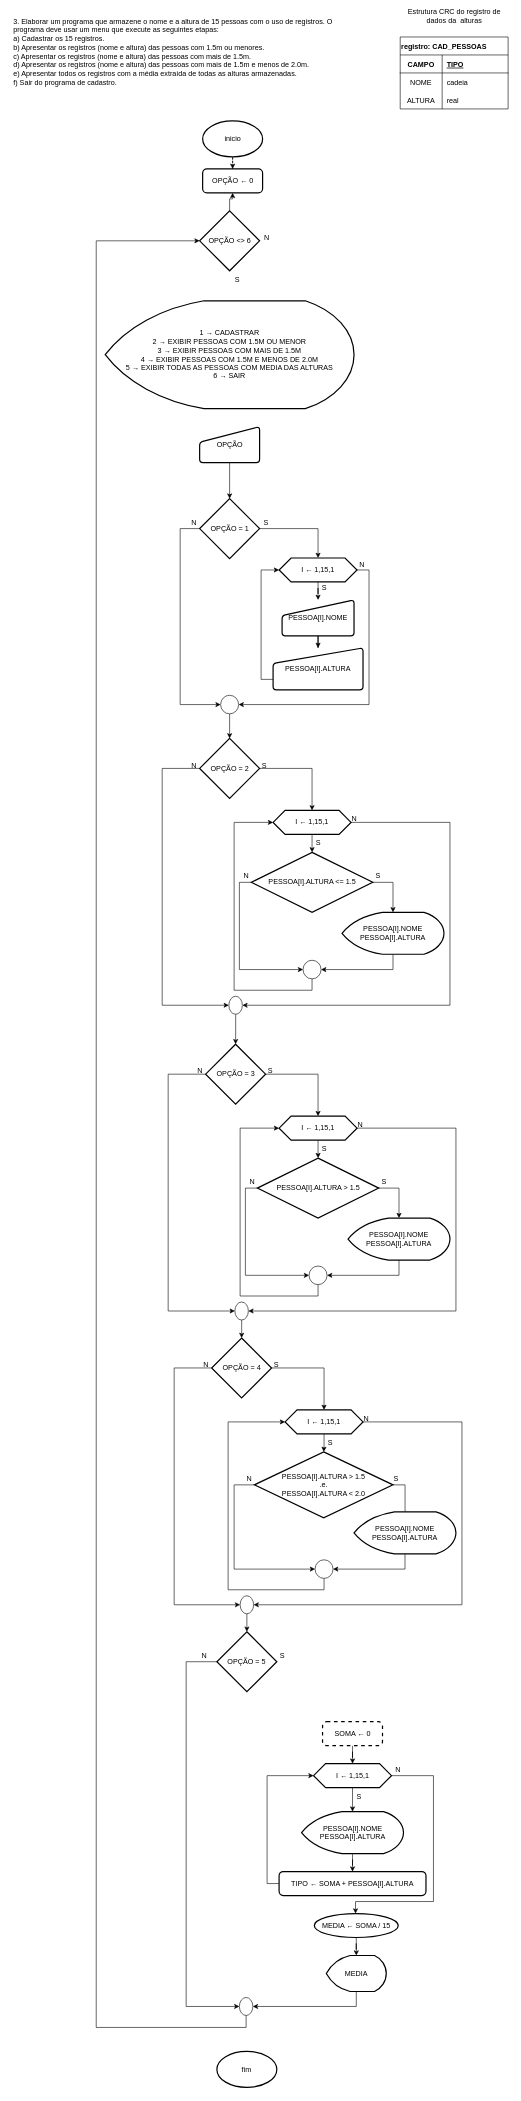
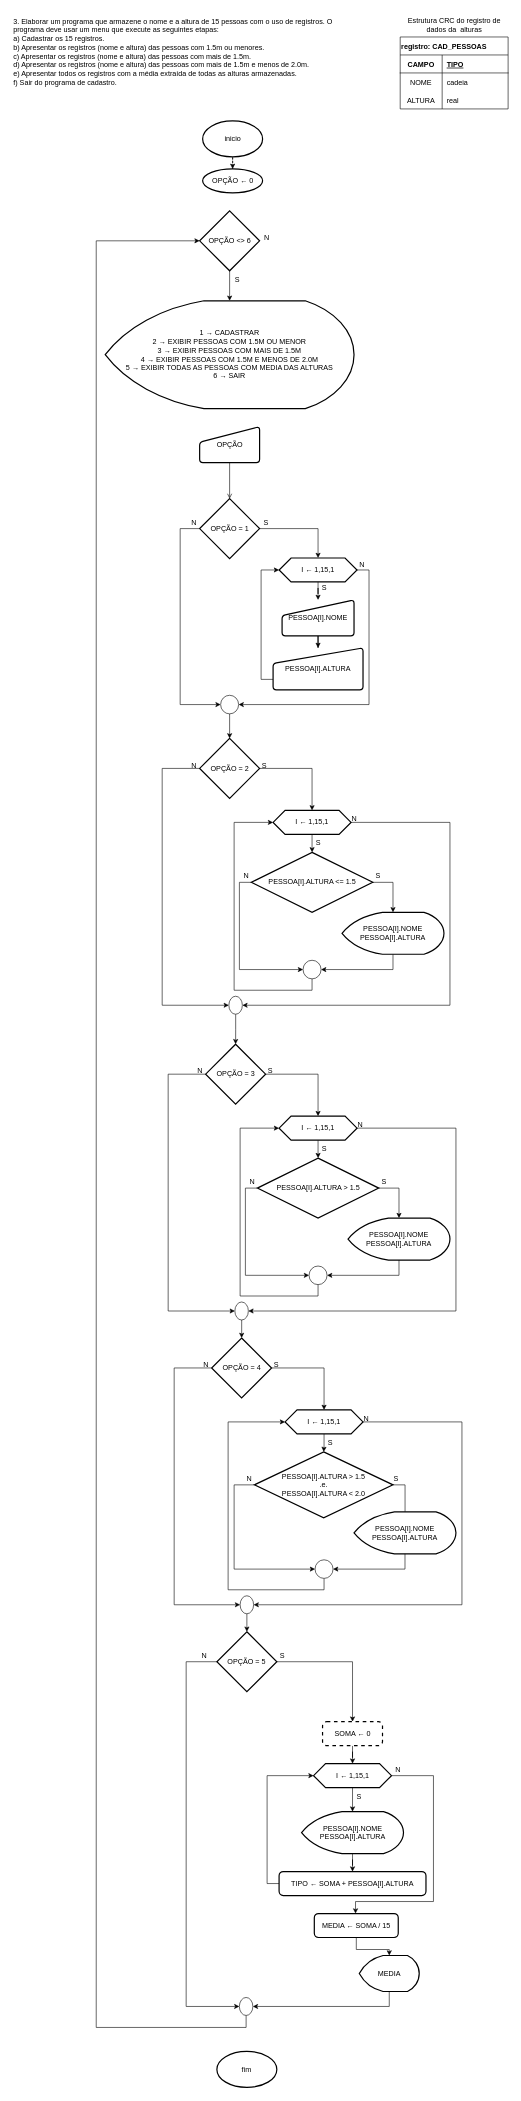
- <mxCell id="22" value="&lt;span class=&quot;fontstyle0&quot;&gt;Estrutura CRC do registro de&lt;br&gt;dados da&lt;/span&gt;&amp;nbsp; alturas" style="text;html=1;align=center;verticalAlign=middle;resizable=0;points=[];autosize=1;strokeColor=none;fillColor=none;" parent="1" vertex="1"><mxGeometry x="667" y="5" width="180" height="40" as="geometry" /></mxCell>
+ <mxCell id="22" value="&lt;span class=&quot;fontstyle0&quot;&gt;Estrutura CRC do registro de&lt;br&gt;dados da&lt;/span&gt;&amp;nbsp; alturas" style="text;html=1;align=center;verticalAlign=middle;resizable=0;points=[];autosize=1;strokeColor=none;fillColor=none;" parent="1" vertex="1"><mxGeometry x="667" width="180" height="40" as="geometry" y="20" /></mxCell>
- <mxCell id="25" value="OPÇÃO ← 0" style="rounded=1;whiteSpace=wrap;html=1;absoluteArcSize=1;arcSize=14;strokeWidth=2;" parent="1" vertex="1"><mxGeometry x="337.5" y="280" width="100" height="40" as="geometry" /></mxCell>
+ <mxCell id="25" value="OPÇÃO ← 0" style="ellipse;whiteSpace=wrap;html=1;absoluteArcSize=1;arcSize=14;strokeWidth=2;" parent="1" vertex="1"><mxGeometry x="337.5" y="280" width="100" height="40" as="geometry" /></mxCell>
- <mxCell id="26" value="" style="edgeStyle=orthogonalEdgeStyle;rounded=0;orthogonalLoop=1;jettySize=auto;html=1;" parent="1" source="27" target="25" edge="1"><mxGeometry relative="1" as="geometry" /></mxCell>
+ <mxCell id="26" value="" style="edgeStyle=orthogonalEdgeStyle;rounded=0;orthogonalLoop=1;jettySize=auto;html=1;" parent="1" source="27" target="42" edge="1"><mxGeometry relative="1" as="geometry" /></mxCell>
- <mxCell id="43" value="" style="edgeStyle=orthogonalEdgeStyle;rounded=0;orthogonalLoop=1;jettySize=auto;html=1;" parent="1" source="44" target="30" edge="1"><mxGeometry relative="1" as="geometry" /></mxCell>
+ <mxCell id="43" value="" style="edgeStyle=orthogonalEdgeStyle;rounded=0;orthogonalLoop=1;jettySize=auto;html=1;endArrow=open;" parent="1" source="44" target="30" edge="1"><mxGeometry relative="1" as="geometry" /></mxCell>
+ <mxCell id="104" style="edgeStyle=orthogonalEdgeStyle;rounded=0;orthogonalLoop=1;jettySize=auto;html=1;exitX=1;exitY=0.5;exitDx=0;exitDy=0;exitPerimeter=0;" parent="1" source="106" target="108" edge="1"><mxGeometry relative="1" as="geometry" /></mxCell>
- <mxCell id="118" value="MEDIA ← SOMA / 15" style="ellipse;whiteSpace=wrap;html=1;absoluteArcSize=1;arcSize=14;strokeWidth=2;" parent="1" vertex="1"><mxGeometry x="523.75" y="3190" width="140" height="40" as="geometry" /></mxCell>
+ <mxCell id="118" value="MEDIA ← SOMA / 15" style="rounded=1;whiteSpace=wrap;html=1;absoluteArcSize=1;arcSize=14;strokeWidth=2;" parent="1" vertex="1"><mxGeometry x="523.75" y="3190" width="140" height="40" as="geometry" /></mxCell>
- <mxCell id="125" value="MEDIA" style="strokeWidth=2;html=1;shape=mxgraph.flowchart.display;whiteSpace=wrap;" parent="1" vertex="1"><mxGeometry x="543.75" y="3260" width="100" height="60" as="geometry" /></mxCell>
+ <mxCell id="125" value="MEDIA" style="strokeWidth=2;html=1;shape=mxgraph.flowchart.display;whiteSpace=wrap;" parent="1" vertex="1"><mxGeometry x="598.75" y="3260" width="100" height="60" as="geometry" /></mxCell>
